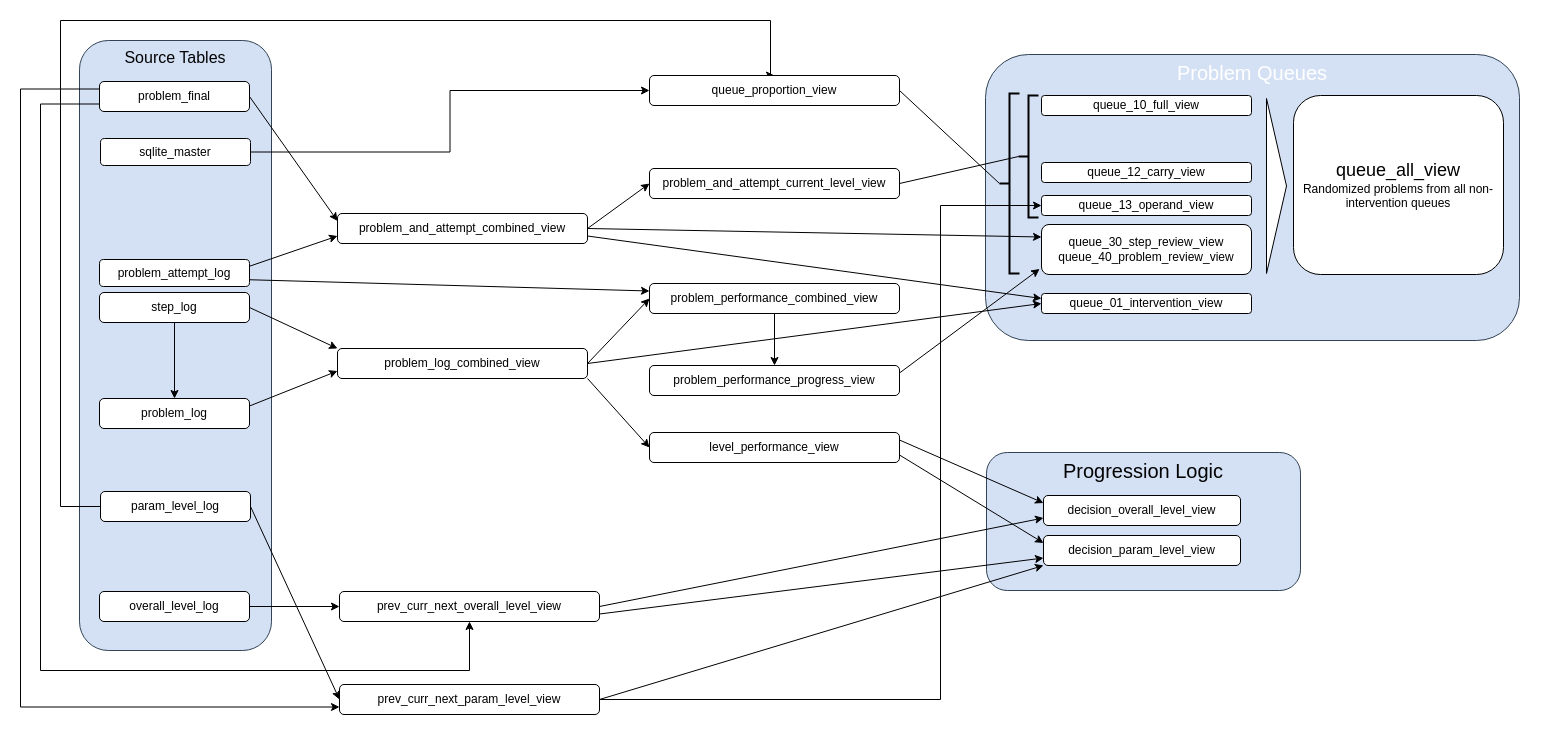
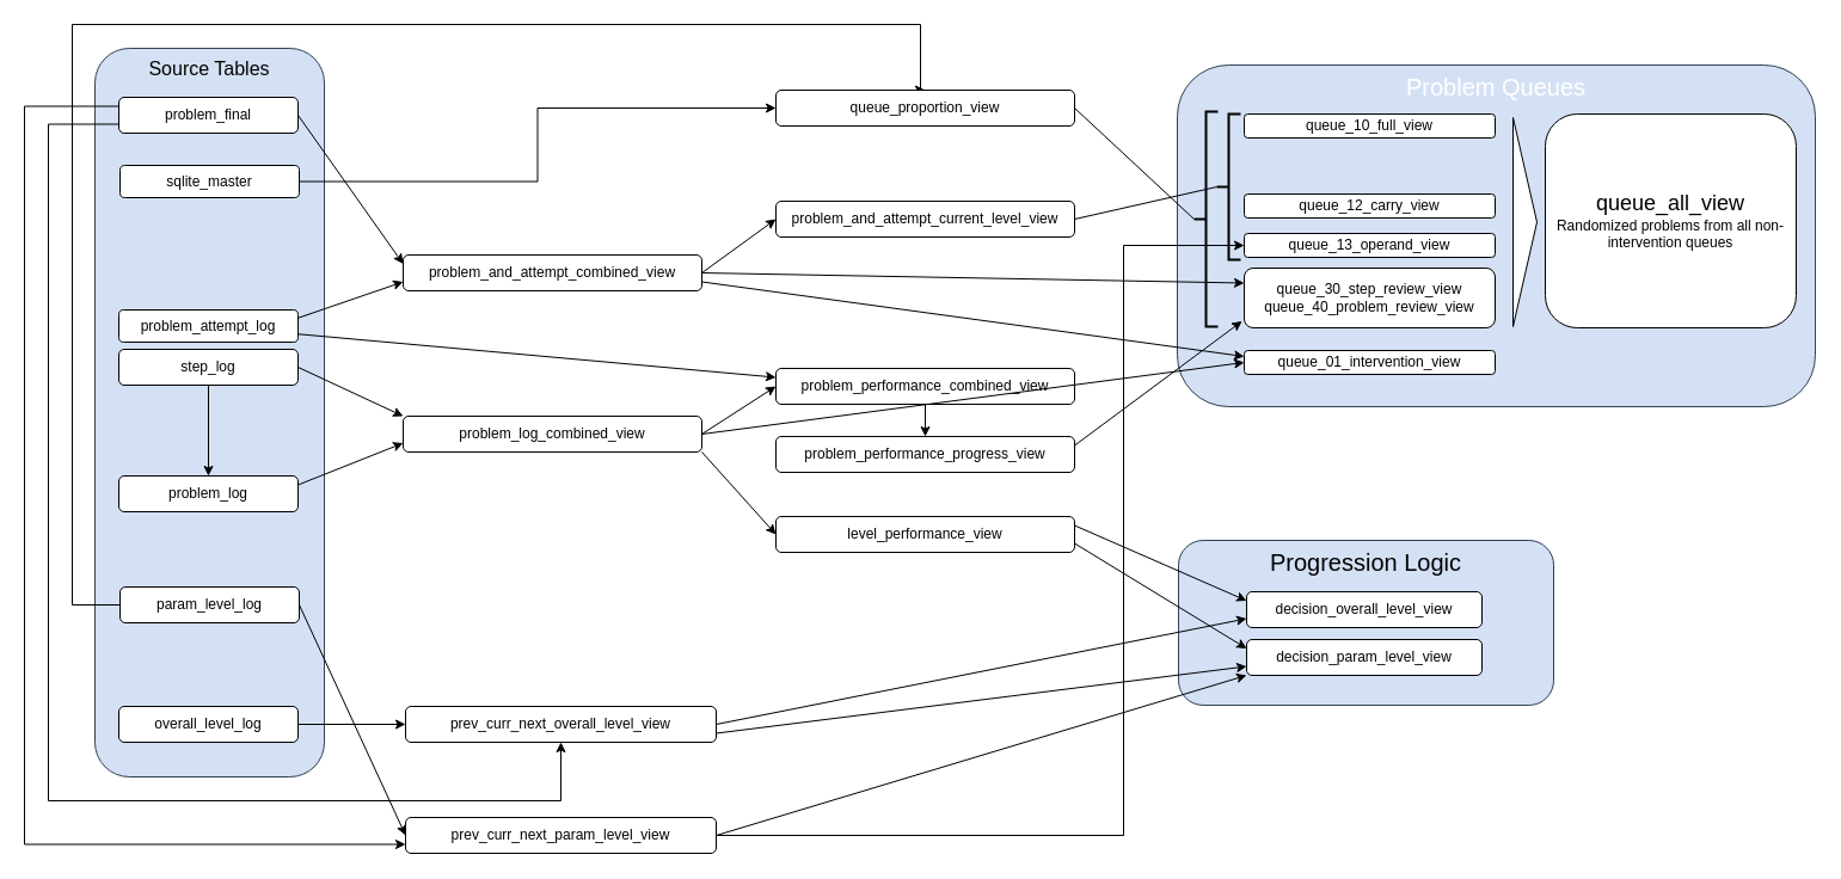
- <mxCell id="12" value="problem_performance_combined_view" style="rounded=1;whiteSpace=wrap;html=1;spacingRight=3;spacingLeft=3;" parent="1" vertex="1"><mxGeometry x="649" y="283" width="250" height="30" as="geometry" /></mxCell>
+ <mxCell id="12" value="problem_performance_combined_view" style="rounded=1;whiteSpace=wrap;html=1;spacingRight=3;spacingLeft=3;" parent="1" vertex="1"><mxGeometry x="649" y="308" width="250" height="30" as="geometry" /></mxCell>
